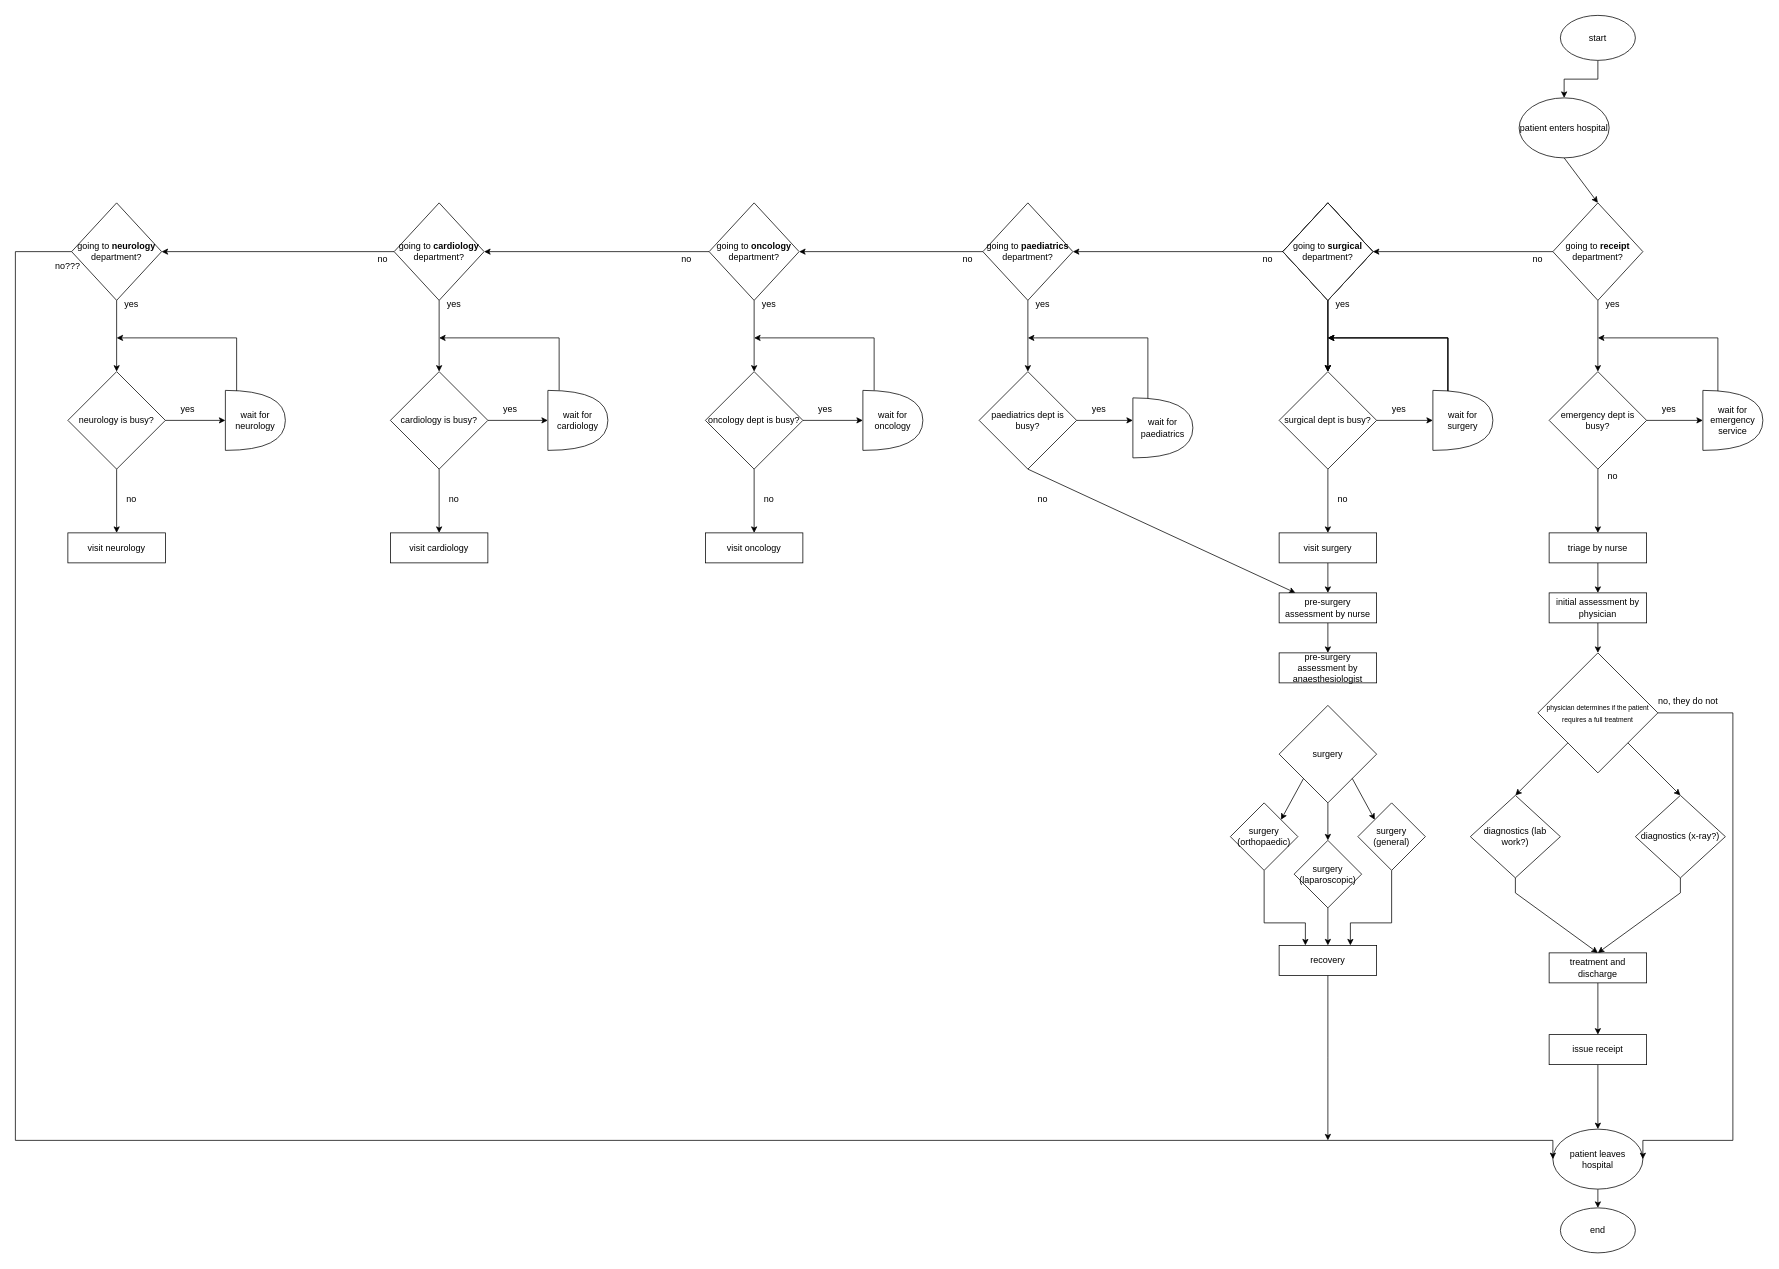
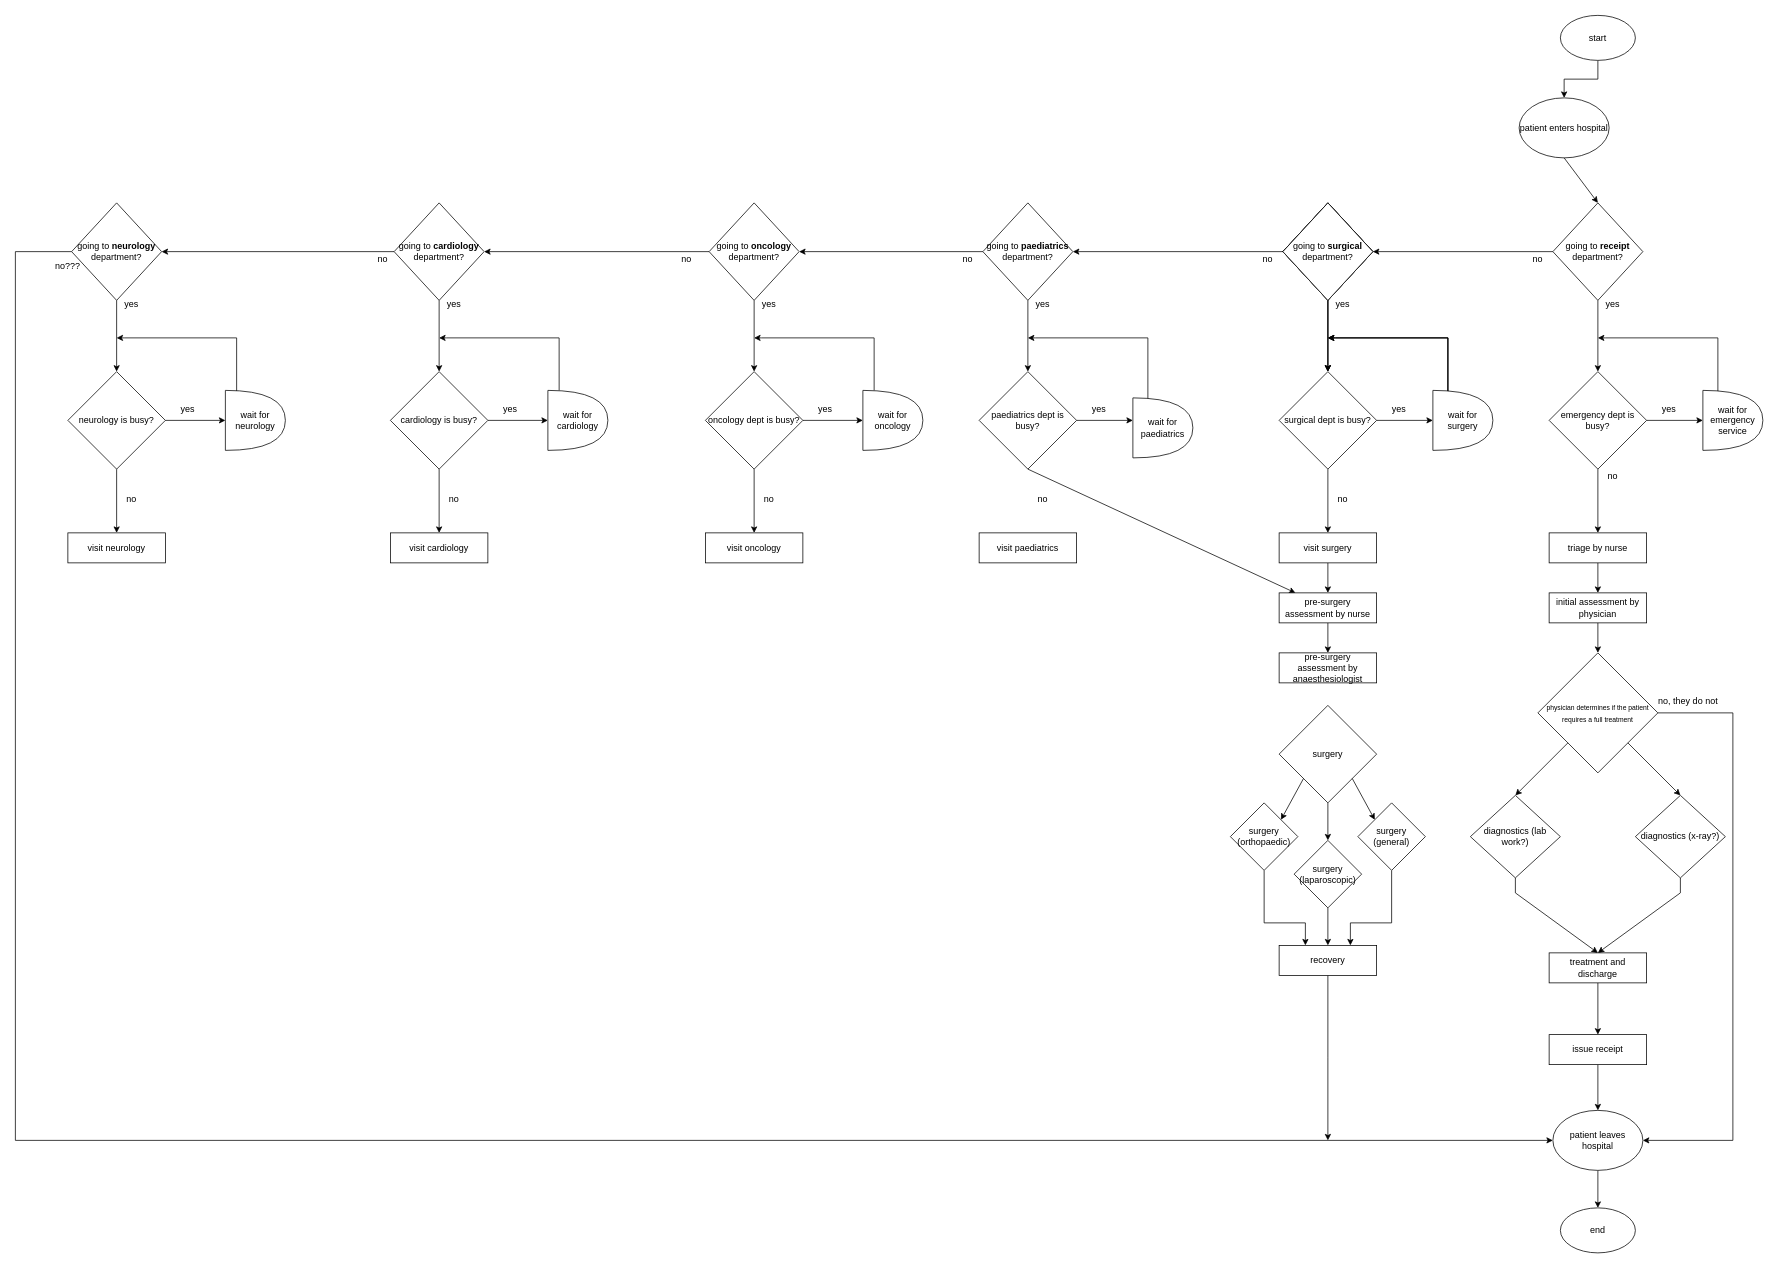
+ <mxCell id="25" value="visit paediatrics" style="rounded=0;whiteSpace=wrap;html=1;" parent="1" vertex="1"><mxGeometry x="1305" y="710" width="130" height="40" as="geometry" /></mxCell>
- <mxCell id="8" value="patient leaves hospital" style="ellipse;whiteSpace=wrap;html=1;" parent="1" vertex="1"><mxGeometry x="2070" y="1505" width="120" height="80" as="geometry" /></mxCell>
+ <mxCell id="8" value="patient leaves hospital" style="ellipse;whiteSpace=wrap;html=1;" parent="1" vertex="1"><mxGeometry x="2070" y="1480" width="120" height="80" as="geometry" /></mxCell>
